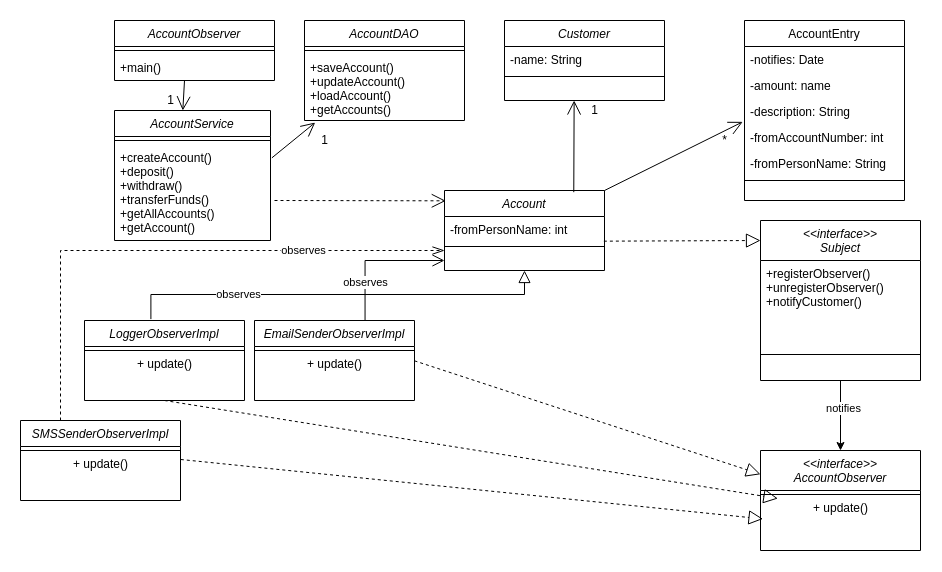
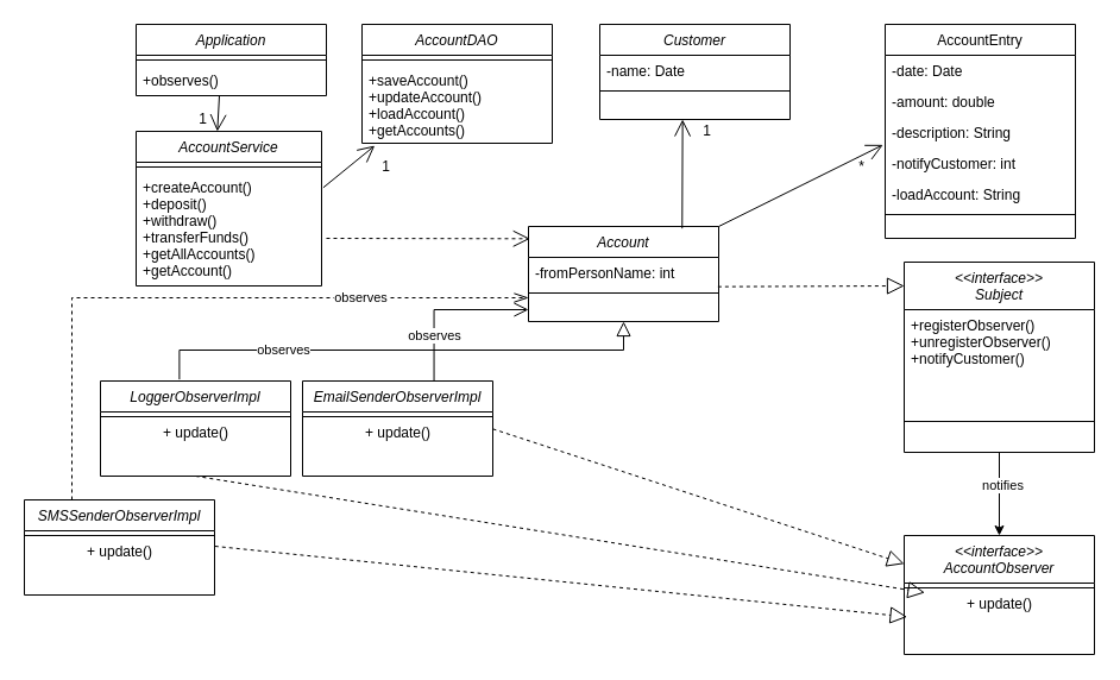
- <mxCell id="11" value="AccountObserver" style="swimlane;fontStyle=2;align=center;verticalAlign=top;childLayout=stackLayout;horizontal=1;startSize=26;horizontalStack=0;resizeParent=1;resizeLast=0;collapsible=1;marginBottom=0;rounded=0;shadow=0;strokeWidth=1;" vertex="1" parent="1"><mxGeometry x="114" y="20" width="160" height="60" as="geometry"><mxRectangle x="230" y="140" width="160" height="26" as="alternateBounds" /></mxGeometry></mxCell>
+ <mxCell id="11" value="Application" style="swimlane;fontStyle=2;align=center;verticalAlign=top;childLayout=stackLayout;horizontal=1;startSize=26;horizontalStack=0;resizeParent=1;resizeLast=0;collapsible=1;marginBottom=0;rounded=0;shadow=0;strokeWidth=1;" vertex="1" parent="1"><mxGeometry x="114" y="20" width="160" height="60" as="geometry"><mxRectangle x="230" y="140" width="160" height="26" as="alternateBounds" /></mxGeometry></mxCell>
- <mxCell id="18" value="-name: String" style="text;align=left;verticalAlign=top;spacingLeft=4;spacingRight=4;overflow=hidden;rotatable=0;points=[[0,0.5],[1,0.5]];portConstraint=eastwest;" vertex="1" parent="17"><mxGeometry y="26" width="160" height="26" as="geometry" /></mxCell>
+ <mxCell id="18" value="-name: Date" style="text;align=left;verticalAlign=top;spacingLeft=4;spacingRight=4;overflow=hidden;rotatable=0;points=[[0,0.5],[1,0.5]];portConstraint=eastwest;" vertex="1" parent="17"><mxGeometry y="26" width="160" height="26" as="geometry" /></mxCell>
- <mxCell id="5" value="-notifies: Date" style="text;align=left;verticalAlign=top;spacingLeft=4;spacingRight=4;overflow=hidden;rotatable=0;points=[[0,0.5],[1,0.5]];portConstraint=eastwest;" vertex="1" parent="4"><mxGeometry y="26" width="160" height="26" as="geometry" /></mxCell>
+ <mxCell id="5" value="-date: Date" style="text;align=left;verticalAlign=top;spacingLeft=4;spacingRight=4;overflow=hidden;rotatable=0;points=[[0,0.5],[1,0.5]];portConstraint=eastwest;" vertex="1" parent="4"><mxGeometry y="26" width="160" height="26" as="geometry" /></mxCell>
- <mxCell id="13" value="+main()" style="text;align=left;verticalAlign=top;spacingLeft=4;spacingRight=4;overflow=hidden;rotatable=0;points=[[0,0.5],[1,0.5]];portConstraint=eastwest;" vertex="1" parent="11"><mxGeometry y="34" width="160" height="26" as="geometry" /></mxCell>
+ <mxCell id="13" value="+observes()" style="text;align=left;verticalAlign=top;spacingLeft=4;spacingRight=4;overflow=hidden;rotatable=0;points=[[0,0.5],[1,0.5]];portConstraint=eastwest;" vertex="1" parent="11"><mxGeometry y="34" width="160" height="26" as="geometry" /></mxCell>
- <mxCell id="6" value="-amount: name" style="text;align=left;verticalAlign=top;spacingLeft=4;spacingRight=4;overflow=hidden;rotatable=0;points=[[0,0.5],[1,0.5]];portConstraint=eastwest;rounded=0;shadow=0;html=0;" vertex="1" parent="4"><mxGeometry y="52" width="160" height="26" as="geometry" /></mxCell>
+ <mxCell id="6" value="-amount: double" style="text;align=left;verticalAlign=top;spacingLeft=4;spacingRight=4;overflow=hidden;rotatable=0;points=[[0,0.5],[1,0.5]];portConstraint=eastwest;rounded=0;shadow=0;html=0;" vertex="1" parent="4"><mxGeometry y="52" width="160" height="26" as="geometry" /></mxCell>
- <mxCell id="8" value="-fromAccountNumber: int" style="text;align=left;verticalAlign=top;spacingLeft=4;spacingRight=4;overflow=hidden;rotatable=0;points=[[0,0.5],[1,0.5]];portConstraint=eastwest;rounded=0;shadow=0;html=0;" vertex="1" parent="4"><mxGeometry y="104" width="160" height="26" as="geometry" /></mxCell>
+ <mxCell id="8" value="-notifyCustomer: int" style="text;align=left;verticalAlign=top;spacingLeft=4;spacingRight=4;overflow=hidden;rotatable=0;points=[[0,0.5],[1,0.5]];portConstraint=eastwest;rounded=0;shadow=0;html=0;" vertex="1" parent="4"><mxGeometry y="104" width="160" height="26" as="geometry" /></mxCell>
- <mxCell id="9" value="-fromPersonName: String" style="text;align=left;verticalAlign=top;spacingLeft=4;spacingRight=4;overflow=hidden;rotatable=0;points=[[0,0.5],[1,0.5]];portConstraint=eastwest;rounded=0;shadow=0;html=0;" vertex="1" parent="4"><mxGeometry y="130" width="160" height="26" as="geometry" /></mxCell>
+ <mxCell id="9" value="-loadAccount: String" style="text;align=left;verticalAlign=top;spacingLeft=4;spacingRight=4;overflow=hidden;rotatable=0;points=[[0,0.5],[1,0.5]];portConstraint=eastwest;rounded=0;shadow=0;html=0;" vertex="1" parent="4"><mxGeometry y="130" width="160" height="26" as="geometry" /></mxCell>
